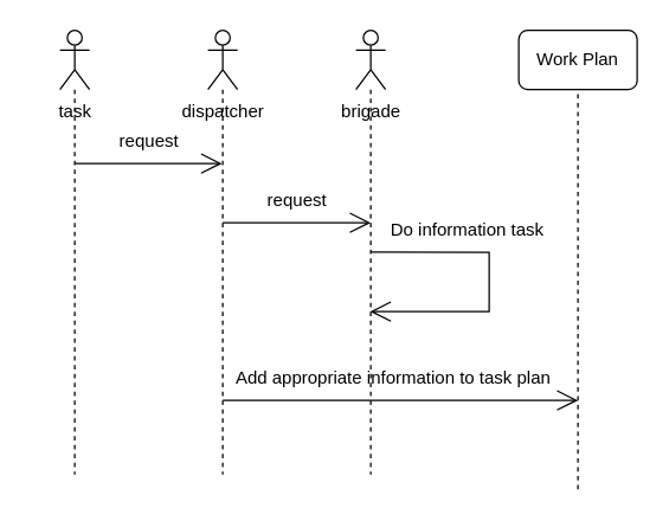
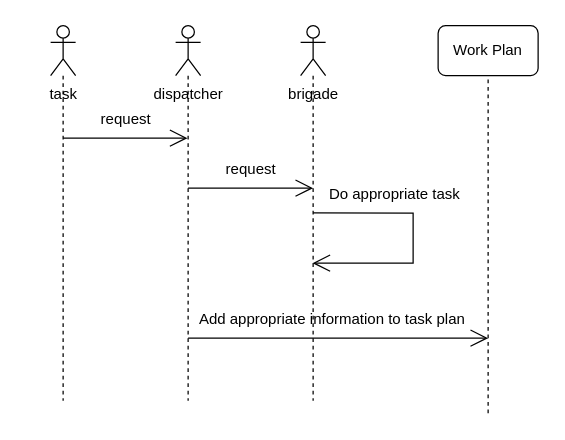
- <mxCell id="14" value="&lt;div&gt;Do information task&lt;/div&gt;" style="text;html=1;align=center;verticalAlign=middle;resizable=0;points=[];autosize=1;strokeColor=none;fillColor=none;" vertex="1" parent="1"><mxGeometry x="250" y="140" width="130" height="30" as="geometry" /></mxCell>
+ <mxCell id="14" value="&lt;div&gt;Do appropriate task&lt;/div&gt;" style="text;html=1;align=center;verticalAlign=middle;resizable=0;points=[];autosize=1;strokeColor=none;fillColor=none;" vertex="1" parent="1"><mxGeometry x="250" y="140" width="130" height="30" as="geometry" /></mxCell>
